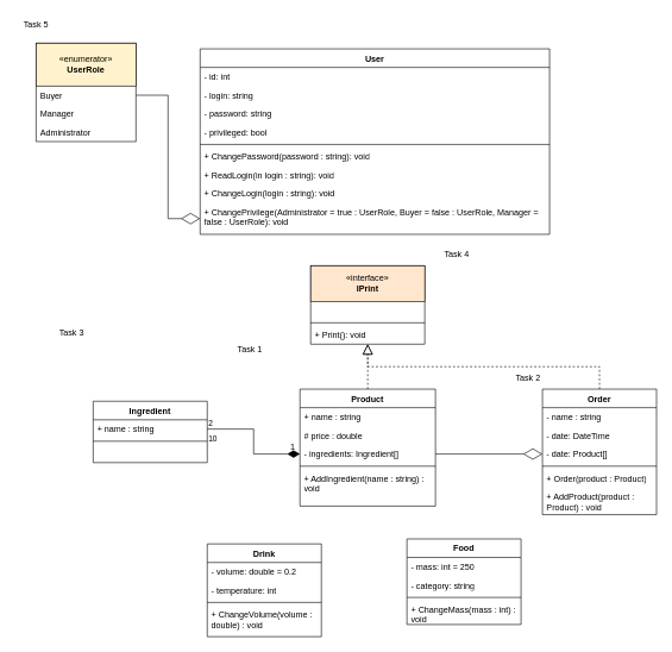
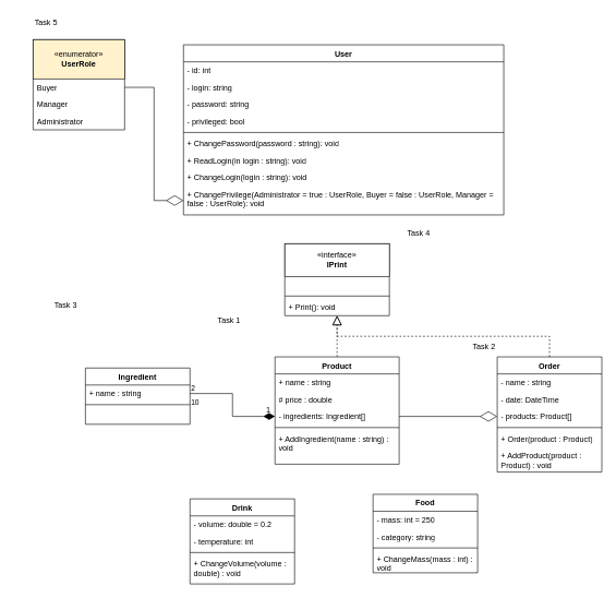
- <mxCell id="59" value="Task 5" style="text;html=1;align=center;verticalAlign=middle;whiteSpace=wrap;rounded=0;" parent="1" vertex="1"><mxGeometry x="20" y="20" width="60" height="30" as="geometry" /></mxCell>
+ <mxCell id="59" value="Task 5" style="text;html=1;align=center;verticalAlign=middle;whiteSpace=wrap;rounded=0;" parent="1" vertex="1"><mxGeometry x="40" y="20" width="60" height="30" as="geometry" /></mxCell>
- <mxCell id="38" value="«interface»&lt;br&gt;&lt;b&gt;IPrint&lt;/b&gt;" style="html=1;whiteSpace=wrap;fillColor=#ffe6cc;" parent="37" vertex="1"><mxGeometry width="160" height="50" as="geometry" /></mxCell>
+ <mxCell id="38" value="«interface»&lt;br&gt;&lt;b&gt;IPrint&lt;/b&gt;" style="html=1;whiteSpace=wrap;" parent="37" vertex="1"><mxGeometry width="160" height="50" as="geometry" /></mxCell>
- <mxCell id="23" value="- date: Product[]" style="text;strokeColor=none;fillColor=none;align=left;verticalAlign=top;spacingLeft=4;spacingRight=4;overflow=hidden;rotatable=0;points=[[0,0.5],[1,0.5]];portConstraint=eastwest;whiteSpace=wrap;html=1;" parent="20" vertex="1"><mxGeometry y="78" width="160" height="26" as="geometry" /></mxCell>
+ <mxCell id="23" value="- products: Product[]" style="text;strokeColor=none;fillColor=none;align=left;verticalAlign=top;spacingLeft=4;spacingRight=4;overflow=hidden;rotatable=0;points=[[0,0.5],[1,0.5]];portConstraint=eastwest;whiteSpace=wrap;html=1;" parent="20" vertex="1"><mxGeometry y="78" width="160" height="26" as="geometry" /></mxCell>
